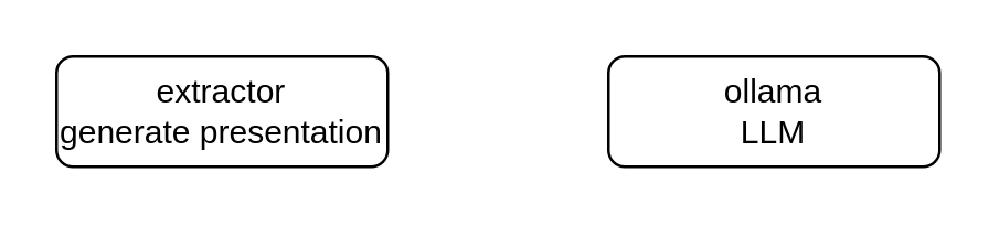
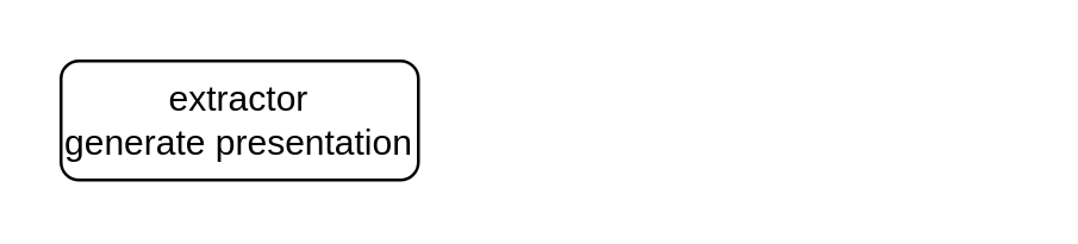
- <mxCell id="3" value="ollama&lt;div&gt;LLM&lt;/div&gt;" style="rounded=1;whiteSpace=wrap;html=1;" vertex="1" parent="1"><mxGeometry x="220" y="20" width="120" height="40" as="geometry" /></mxCell>
